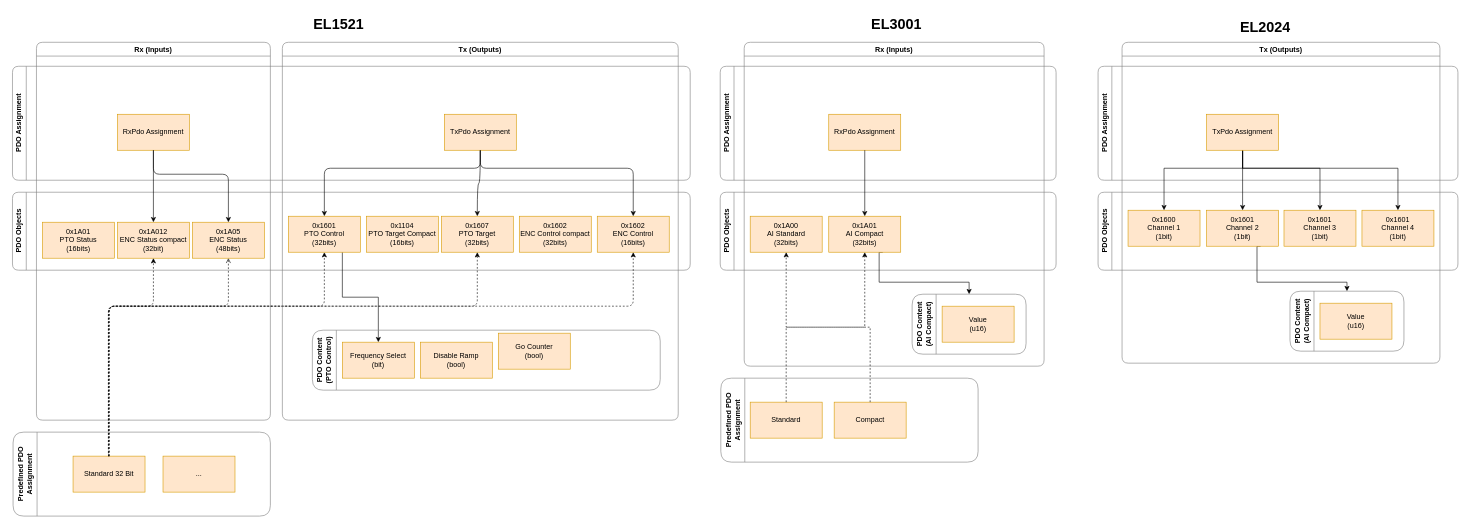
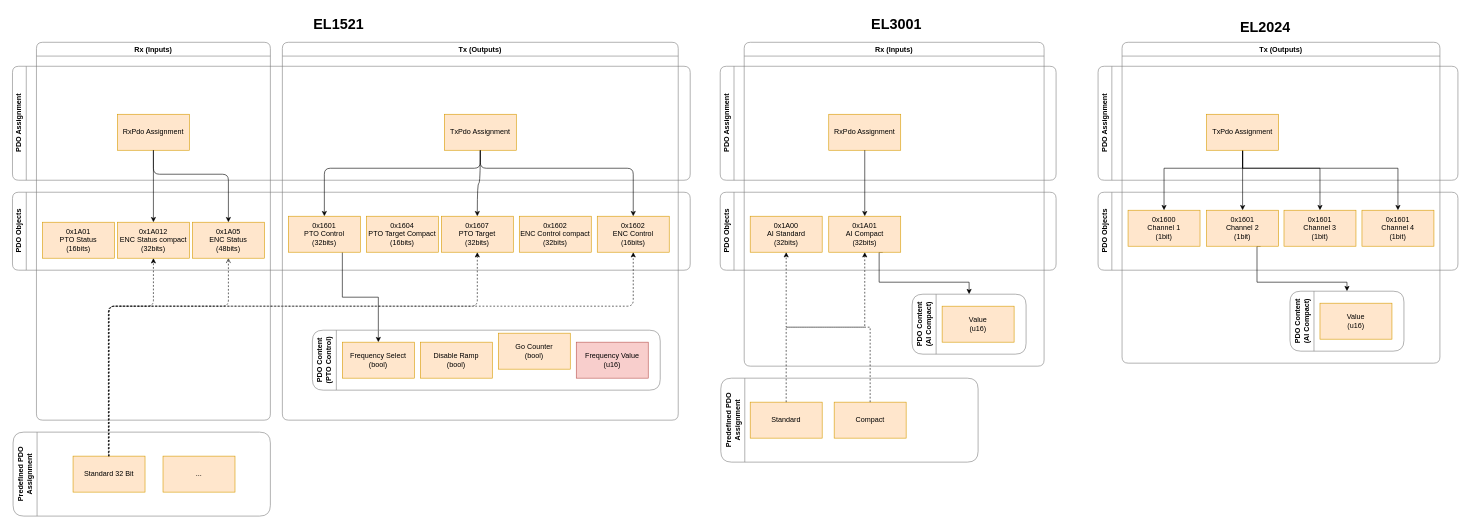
- <mxCell id="27" value="0x1104&lt;br&gt;PTO Target Compact&lt;br&gt;(16bits)" style="rounded=0;whiteSpace=wrap;html=1;fillColor=#ffe6cc;strokeColor=#d79b00;" vertex="1" parent="22"><mxGeometry x="140" y="290" width="120" height="60" as="geometry" /></mxCell>
+ <mxCell id="27" value="0x1604&lt;br&gt;PTO Target Compact&lt;br&gt;(16bits)" style="rounded=0;whiteSpace=wrap;html=1;fillColor=#ffe6cc;strokeColor=#d79b00;" vertex="1" parent="22"><mxGeometry x="140" y="290" width="120" height="60" as="geometry" /></mxCell>
- <mxCell id="9" value="0x1A012&lt;div&gt;ENC Status compact&lt;br&gt;(32bit)&lt;/div&gt;" style="rounded=0;whiteSpace=wrap;html=1;fillColor=#ffe6cc;strokeColor=#d79b00;" vertex="1" parent="7"><mxGeometry x="135" y="300" width="120" height="60" as="geometry" /></mxCell>
+ <mxCell id="9" value="0x1A012&lt;div&gt;ENC Status compact&lt;br&gt;(32bits)&lt;/div&gt;" style="rounded=0;whiteSpace=wrap;html=1;fillColor=#ffe6cc;strokeColor=#d79b00;" vertex="1" parent="7"><mxGeometry x="135" y="300" width="120" height="60" as="geometry" /></mxCell>
- <mxCell id="21" style="edgeStyle=orthogonalEdgeStyle;rounded=1;orthogonalLoop=1;jettySize=auto;html=1;exitX=0.5;exitY=0;exitDx=0;exitDy=0;entryX=0.5;entryY=1;entryDx=0;entryDy=0;dashed=1;curved=0;" edge="1" parent="1" source="15" target="26"><mxGeometry relative="1" as="geometry"><Array as="points"><mxPoint x="181" y="510" /><mxPoint x="540" y="510" /></Array></mxGeometry></mxCell>
- <mxCell id="29" value="Frequency Select&lt;br&gt;(bit)" style="rounded=0;whiteSpace=wrap;html=1;fillColor=#ffe6cc;strokeColor=#d79b00;" vertex="1" parent="28"><mxGeometry x="50" y="20" width="120" height="60" as="geometry" /></mxCell>
+ <mxCell id="29" value="Frequency Select&lt;br&gt;(bool)" style="rounded=0;whiteSpace=wrap;html=1;fillColor=#ffe6cc;strokeColor=#d79b00;" vertex="1" parent="28"><mxGeometry x="50" y="20" width="120" height="60" as="geometry" /></mxCell>
+ <mxCell id="32" value="Frequency Value&lt;br&gt;(u16)" style="rounded=0;whiteSpace=wrap;html=1;fillColor=#f8cecc;strokeColor=#b85450;" vertex="1" parent="28"><mxGeometry x="440" y="20" width="120" height="60" as="geometry" /></mxCell>
